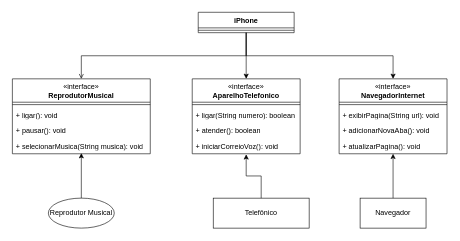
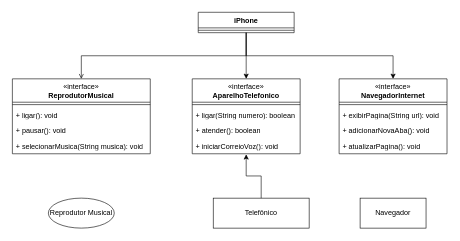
- <mxCell id="25" style="edgeStyle=orthogonalEdgeStyle;rounded=0;orthogonalLoop=1;jettySize=auto;html=1;entryX=0.5;entryY=0.962;entryDx=0;entryDy=0;entryPerimeter=0;" parent="1" source="2" target="9" edge="1"><mxGeometry relative="1" as="geometry" /></mxCell>
- <mxCell id="27" style="edgeStyle=orthogonalEdgeStyle;rounded=0;orthogonalLoop=1;jettySize=auto;html=1;entryX=0.5;entryY=1;entryDx=0;entryDy=0;entryPerimeter=0;" parent="1" source="4" target="19" edge="1"><mxGeometry relative="1" as="geometry" /></mxCell>
